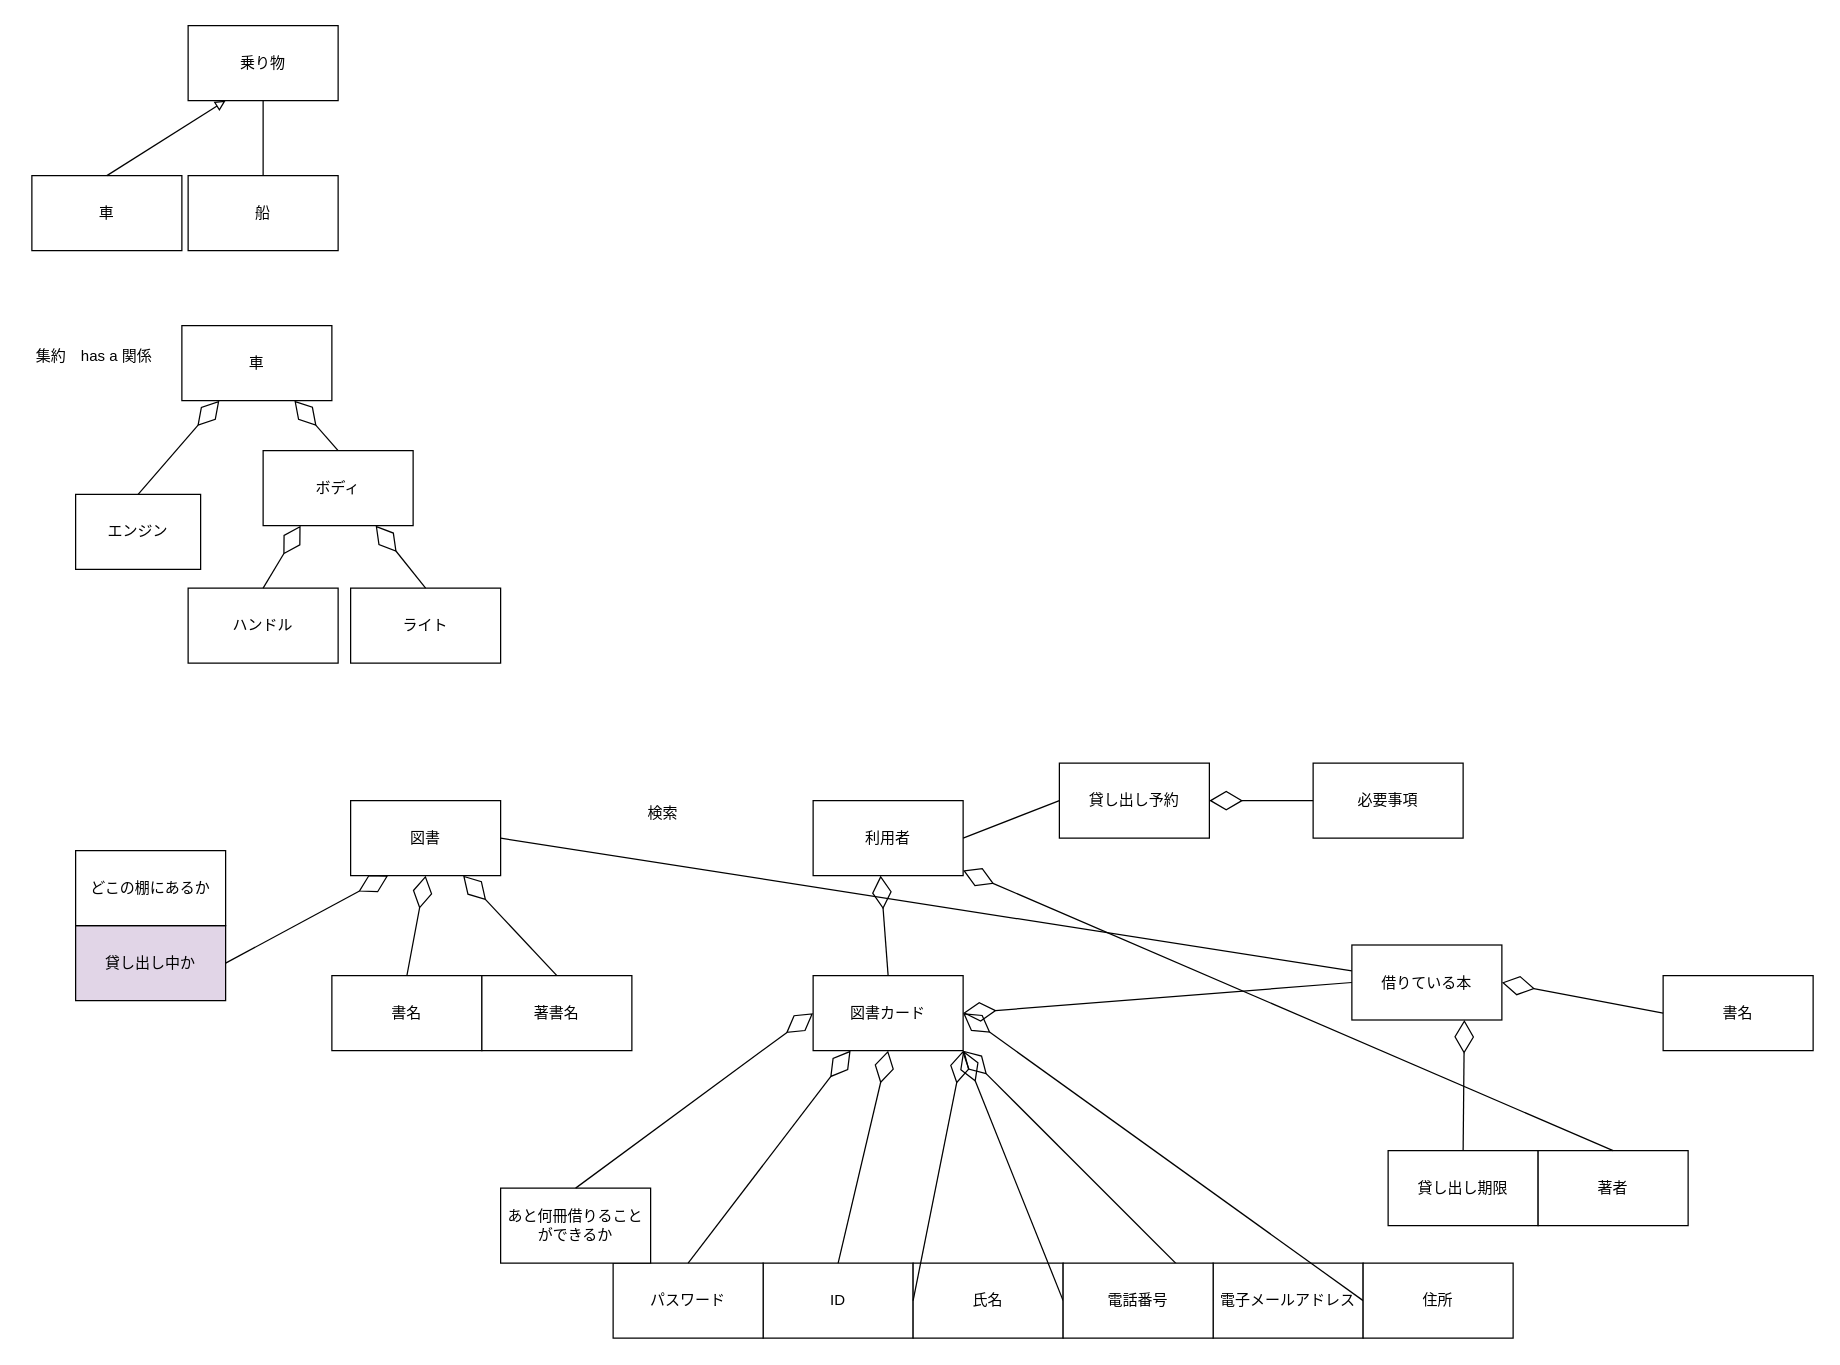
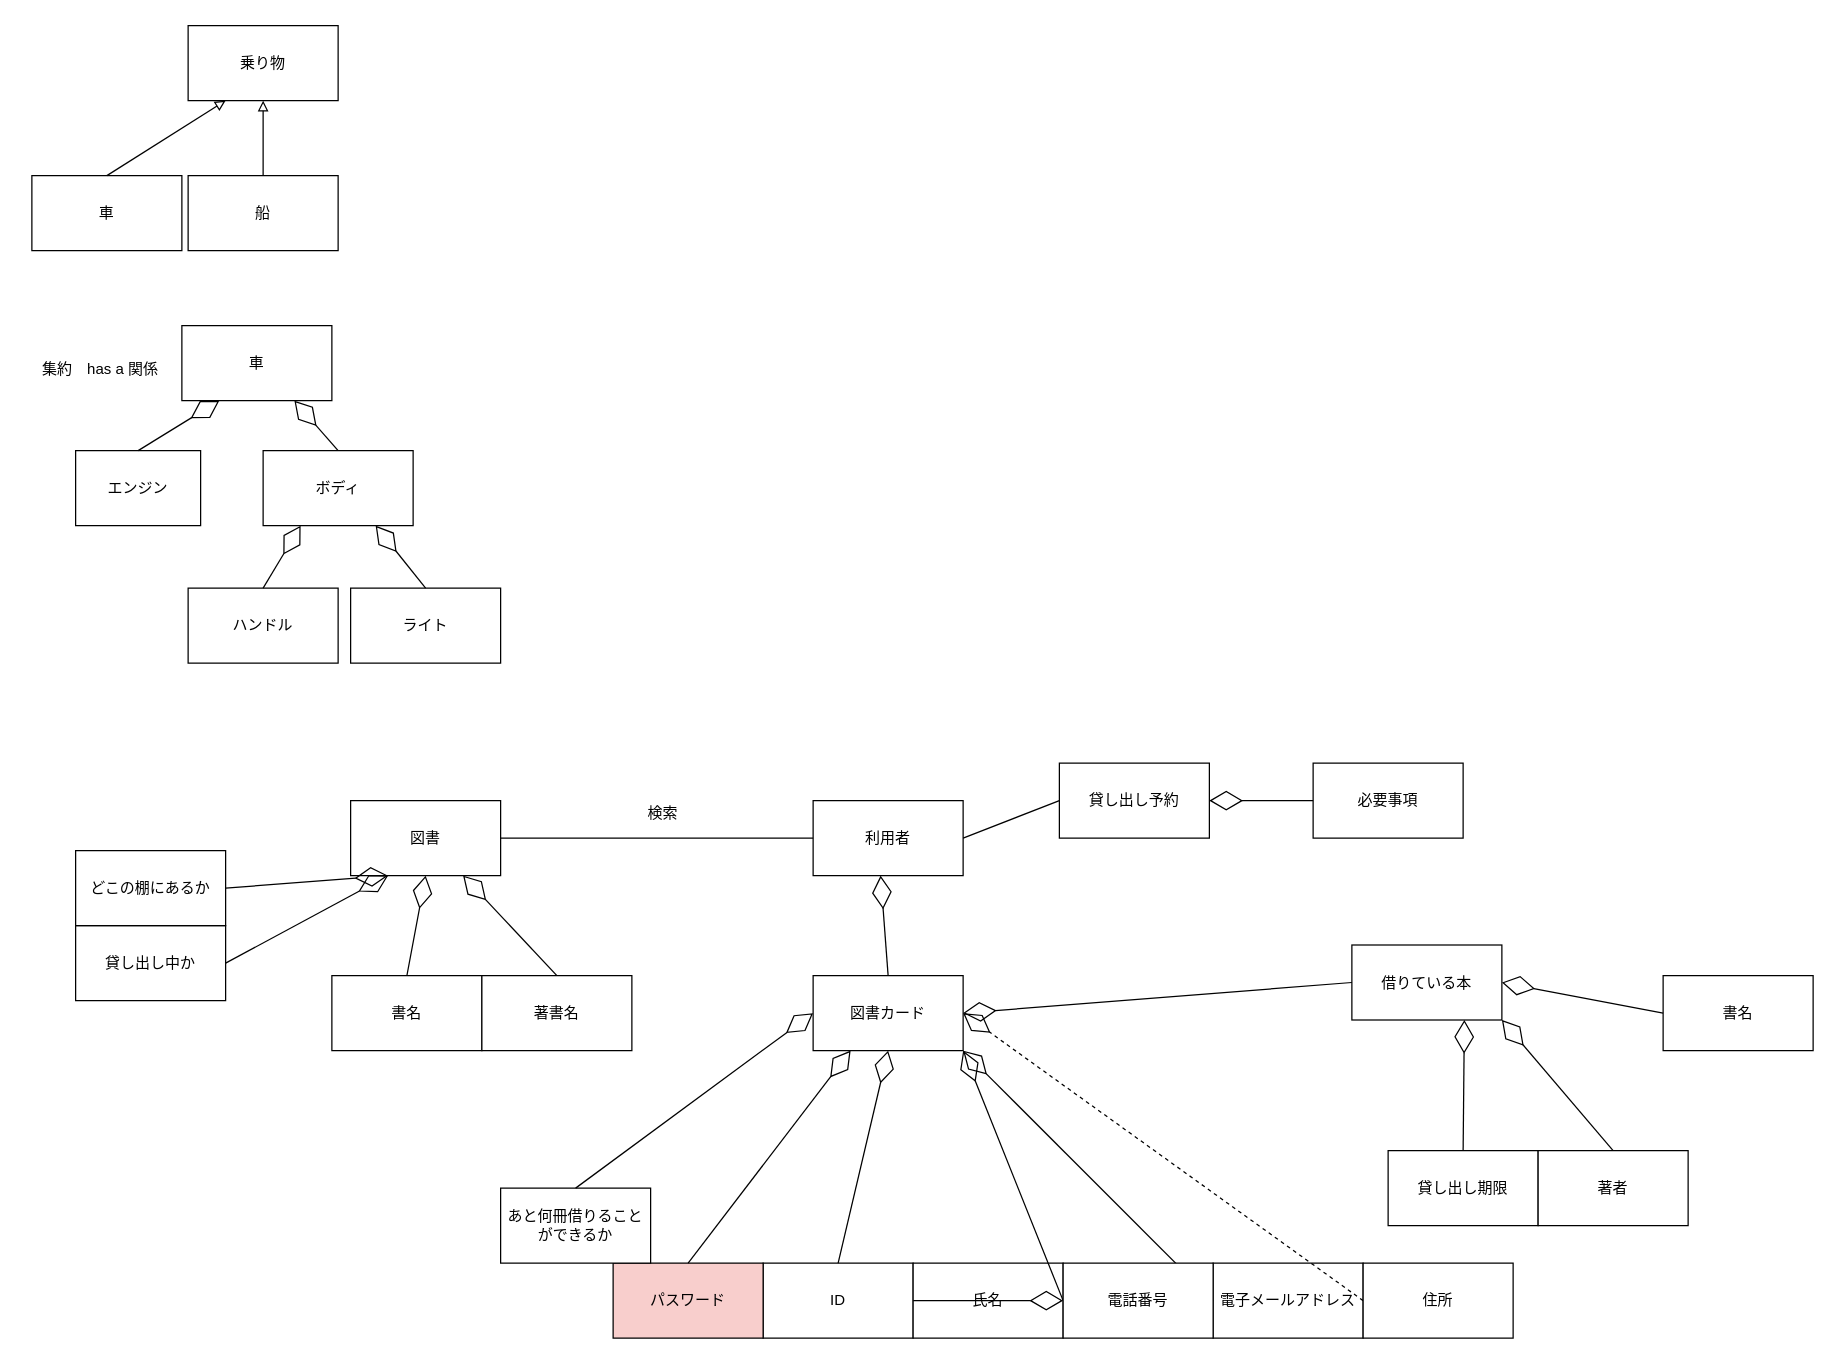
- <mxCell id="6" value="" style="endArrow=none;html=1;rounded=0;endFill=0;entryX=0.5;entryY=1;entryDx=0;entryDy=0;exitX=0.5;exitY=0;exitDx=0;exitDy=0;" parent="1" source="4" target="2" edge="1"><mxGeometry width="50" height="50" relative="1" as="geometry"><mxPoint x="170" y="180" as="sourcePoint" /><mxPoint x="290" y="110" as="targetPoint" /></mxGeometry></mxCell>
+ <mxCell id="6" value="" style="endArrow=block;html=1;rounded=0;endFill=0;entryX=0.5;entryY=1;entryDx=0;entryDy=0;exitX=0.5;exitY=0;exitDx=0;exitDy=0;" parent="1" source="4" target="2" edge="1"><mxGeometry width="50" height="50" relative="1" as="geometry"><mxPoint x="170" y="180" as="sourcePoint" /><mxPoint x="290" y="110" as="targetPoint" /></mxGeometry></mxCell>
- <mxCell id="16" value="集約　has a 関係" style="rounded=0;whiteSpace=wrap;html=1;fillColor=none;strokeColor=none;" parent="1" vertex="1"><mxGeometry y="270" width="110" height="30" as="geometry" x="20" /></mxCell>
+ <mxCell id="16" value="集約　has a 関係" style="rounded=0;whiteSpace=wrap;html=1;fillColor=none;strokeColor=none;" parent="1" vertex="1"><mxGeometry x="25" y="280" width="110" height="30" as="geometry" /></mxCell>
- <mxCell id="8" value="エンジン" style="rounded=0;whiteSpace=wrap;html=1;" parent="1" vertex="1"><mxGeometry x="60" y="395" width="100" height="60" as="geometry" /></mxCell>
+ <mxCell id="8" value="エンジン" style="rounded=0;whiteSpace=wrap;html=1;" parent="1" vertex="1"><mxGeometry x="60" y="360" width="100" height="60" as="geometry" /></mxCell>
+ <mxCell id="41" value="" style="endArrow=diamondThin;endFill=0;endSize=24;html=1;rounded=0;exitX=1;exitY=0.5;exitDx=0;exitDy=0;entryX=0.25;entryY=1;entryDx=0;entryDy=0;" parent="1" source="40" target="24" edge="1"><mxGeometry width="160" relative="1" as="geometry"><mxPoint x="30" y="720" as="sourcePoint" /><mxPoint x="190" y="650" as="targetPoint" /></mxGeometry></mxCell>
- <mxCell id="34" value="" style="endArrow=none;html=1;rounded=0;exitX=1;exitY=0.5;exitDx=0;exitDy=0;" parent="1" source="24" target="29" edge="1"><mxGeometry width="50" height="50" relative="1" as="geometry"><mxPoint x="490" y="700" as="sourcePoint" /><mxPoint x="540" y="650" as="targetPoint" /></mxGeometry></mxCell>
+ <mxCell id="34" value="" style="endArrow=none;html=1;rounded=0;entryX=0;entryY=0.5;entryDx=0;entryDy=0;exitX=1;exitY=0.5;exitDx=0;exitDy=0;" parent="1" source="24" target="17" edge="1"><mxGeometry width="50" height="50" relative="1" as="geometry"><mxPoint x="490" y="700" as="sourcePoint" /><mxPoint x="540" y="650" as="targetPoint" /></mxGeometry></mxCell>
- <mxCell id="38" value="貸し出し中か" style="rounded=0;whiteSpace=wrap;html=1;fillColor=#e1d5e7;" parent="1" vertex="1"><mxGeometry x="60" y="740" width="120" height="60" as="geometry" /></mxCell>
+ <mxCell id="38" value="貸し出し中か" style="rounded=0;whiteSpace=wrap;html=1;" parent="1" vertex="1"><mxGeometry x="60" y="740" width="120" height="60" as="geometry" /></mxCell>
- <mxCell id="46" value="" style="endArrow=diamondThin;endFill=0;endSize=24;html=1;rounded=0;exitX=0.5;exitY=0;exitDx=0;exitDy=0;" parent="1" source="43" target="17" edge="1"><mxGeometry width="160" relative="1" as="geometry"><mxPoint x="1359" y="884.5" as="sourcePoint" /><mxPoint x="1230" y="860.5" as="targetPoint" /></mxGeometry></mxCell>
+ <mxCell id="46" value="" style="endArrow=diamondThin;endFill=0;endSize=24;html=1;rounded=0;exitX=0.5;exitY=0;exitDx=0;exitDy=0;entryX=1;entryY=1;entryDx=0;entryDy=0;" parent="1" source="43" target="29" edge="1"><mxGeometry width="160" relative="1" as="geometry"><mxPoint x="1359" y="884.5" as="sourcePoint" /><mxPoint x="1230" y="860.5" as="targetPoint" /></mxGeometry></mxCell>
- <mxCell id="42" value="" style="endArrow=diamondThin;endFill=0;endSize=24;html=1;rounded=0;exitX=0;exitY=0.5;exitDx=0;exitDy=0;entryX=1;entryY=0.5;entryDx=0;entryDy=0;" parent="1" source="54" target="18" edge="1"><mxGeometry width="160" relative="1" as="geometry"><mxPoint x="990" y="789.5" as="sourcePoint" /><mxPoint x="960" y="680.5" as="targetPoint" /></mxGeometry></mxCell>
+ <mxCell id="42" value="" style="endArrow=diamondThin;endFill=0;endSize=24;html=1;rounded=0;exitX=0;exitY=0.5;exitDx=0;exitDy=0;entryX=1;entryY=0.5;entryDx=0;entryDy=0;dashed=1;" parent="1" source="54" target="18" edge="1"><mxGeometry width="160" relative="1" as="geometry"><mxPoint x="990" y="789.5" as="sourcePoint" /><mxPoint x="960" y="680.5" as="targetPoint" /></mxGeometry></mxCell>
- <mxCell id="36" value="" style="endArrow=diamondThin;endFill=0;endSize=24;html=1;rounded=0;entryX=1;entryY=1;entryDx=0;entryDy=0;exitX=0;exitY=0.5;exitDx=0;exitDy=0;" parent="1" source="31" target="18" edge="1"><mxGeometry width="160" relative="1" as="geometry"><mxPoint x="880" y="840" as="sourcePoint" /><mxPoint x="980" y="780" as="targetPoint" /></mxGeometry></mxCell>
+ <mxCell id="36" value="" style="endArrow=diamondThin;endFill=0;endSize=24;html=1;rounded=0;exitX=0;exitY=0.5;exitDx=0;exitDy=0;" parent="1" source="31" target="56" edge="1"><mxGeometry width="160" relative="1" as="geometry"><mxPoint x="880" y="840" as="sourcePoint" /><mxPoint x="980" y="780" as="targetPoint" /></mxGeometry></mxCell>
- <mxCell id="22" value="パスワード" style="rounded=0;whiteSpace=wrap;html=1;" parent="1" vertex="1"><mxGeometry x="490" y="1010" width="120" height="60" as="geometry" /></mxCell>
+ <mxCell id="22" value="パスワード" style="rounded=0;whiteSpace=wrap;html=1;fillColor=#f8cecc;" parent="1" vertex="1"><mxGeometry x="490" y="1010" width="120" height="60" as="geometry" /></mxCell>
